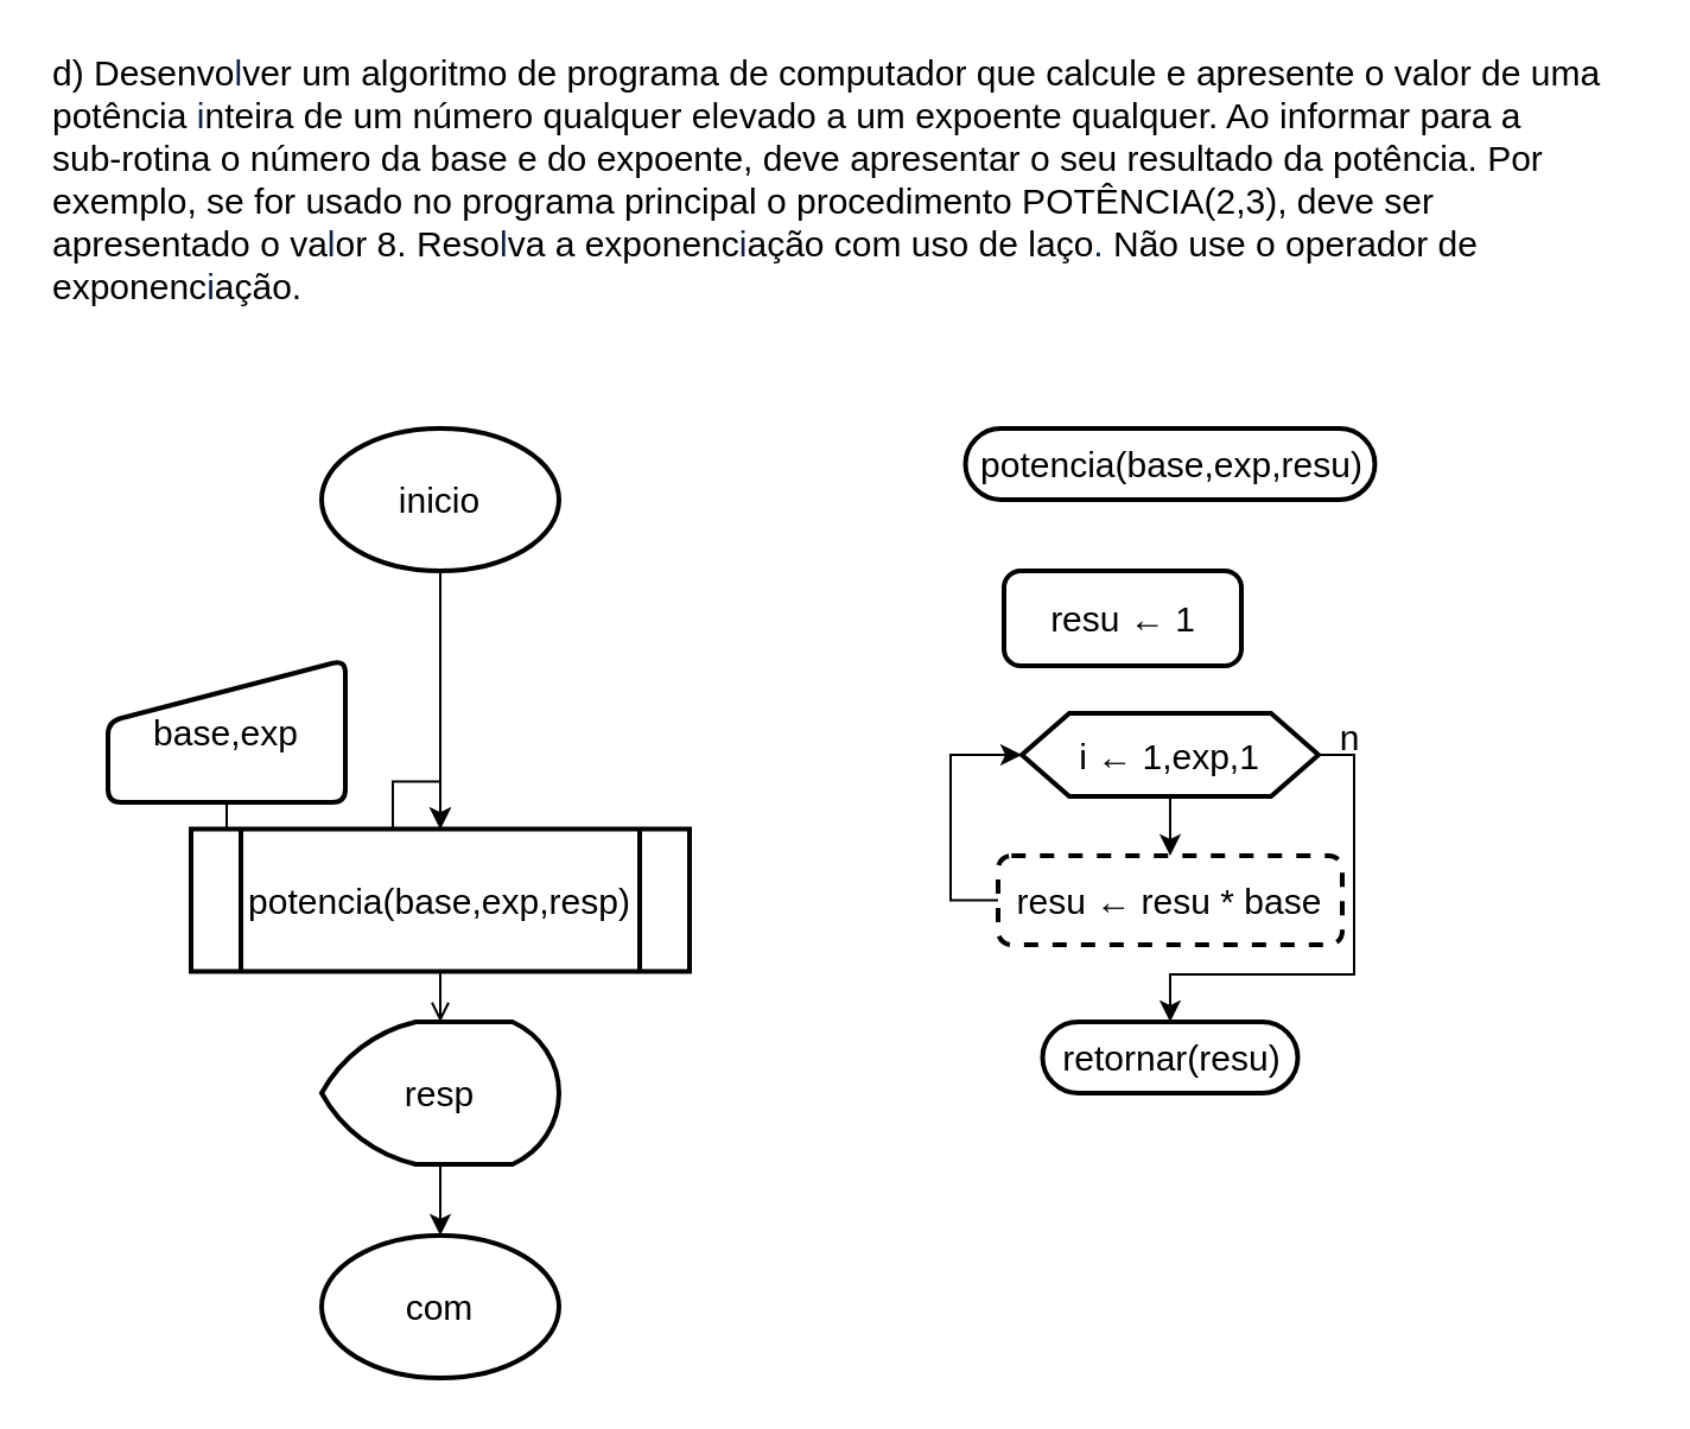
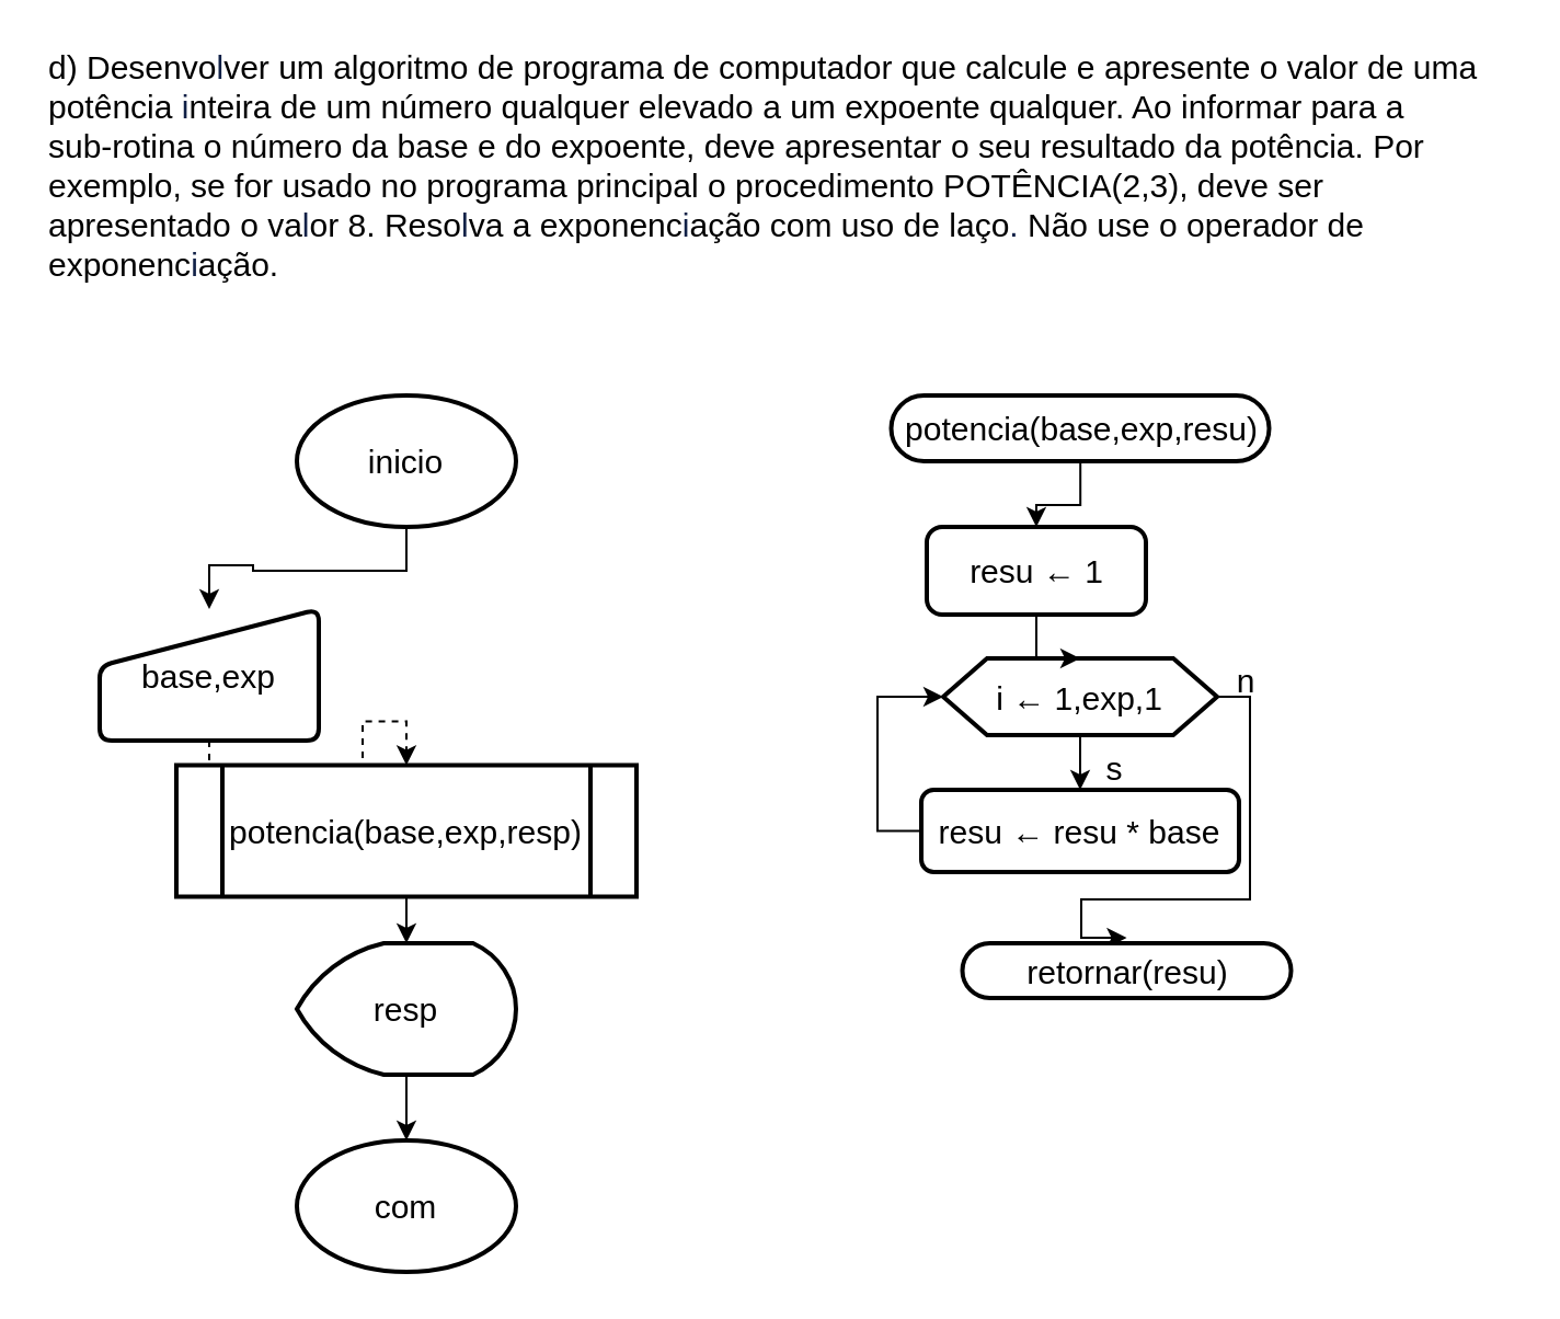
+ <mxCell id="3" value="" style="edgeStyle=orthogonalEdgeStyle;rounded=0;orthogonalLoop=1;jettySize=auto;html=1;fontSize=15;" parent="1" source="4" target="9" edge="1"><mxGeometry relative="1" as="geometry" /></mxCell>
+ <mxCell id="8" value="" style="edgeStyle=orthogonalEdgeStyle;rounded=0;orthogonalLoop=1;jettySize=auto;html=1;fontSize=15;" parent="1" source="9" target="7" edge="1"><mxGeometry relative="1" as="geometry" /></mxCell>
- <mxCell id="17" value="" style="edgeStyle=orthogonalEdgeStyle;rounded=0;orthogonalLoop=1;jettySize=auto;html=1;fontSize=15;" parent="1" source="18" target="22" edge="1"><mxGeometry relative="1" as="geometry" /></mxCell>
+ <mxCell id="17" value="" style="edgeStyle=orthogonalEdgeStyle;rounded=0;orthogonalLoop=1;jettySize=auto;html=1;fontSize=15;" parent="1" source="18" target="20" edge="1"><mxGeometry relative="1" as="geometry" /></mxCell>
- <mxCell id="19" value="" style="edgeStyle=orthogonalEdgeStyle;rounded=0;orthogonalLoop=1;jettySize=auto;html=1;fontSize=15;" parent="1" source="20" target="22" edge="1"><mxGeometry relative="1" as="geometry" /></mxCell>
+ <mxCell id="19" value="" style="edgeStyle=orthogonalEdgeStyle;rounded=0;orthogonalLoop=1;jettySize=auto;html=1;fontSize=15;dashed=1;" parent="1" source="20" target="22" edge="1"><mxGeometry relative="1" as="geometry" /></mxCell>
+ <mxCell id="12" value="s" style="text;html=1;align=center;verticalAlign=middle;resizable=0;points=[];autosize=1;strokeColor=none;fillColor=none;fontSize=15;" parent="1" vertex="1"><mxGeometry x="497.5" y="340" width="20" height="20" as="geometry" /></mxCell>
- <mxCell id="11" value="resu ← resu * base" style="rounded=1;whiteSpace=wrap;html=1;fontSize=15;dashed=1;strokeWidth=2;" parent="1" vertex="1"><mxGeometry x="420" y="360" width="145" height="37.5" as="geometry" /></mxCell>
+ <mxCell id="11" value="resu ← resu * base" style="rounded=1;whiteSpace=wrap;html=1;fontSize=15;dashed=0;strokeWidth=2;" parent="1" vertex="1"><mxGeometry x="420" y="360" width="145" height="37.5" as="geometry" /></mxCell>
- <mxCell id="21" value="" style="edgeStyle=orthogonalEdgeStyle;rounded=0;orthogonalLoop=1;jettySize=auto;html=1;endArrow=open;" edge="1" parent="1" source="22" target="14"><mxGeometry relative="1" as="geometry" /></mxCell>
+ <mxCell id="21" value="" style="edgeStyle=orthogonalEdgeStyle;rounded=0;orthogonalLoop=1;jettySize=auto;html=1;" edge="1" parent="1" source="22" target="14"><mxGeometry relative="1" as="geometry" /></mxCell>
- <mxCell id="16" value="retornar(resu)" style="html=1;dashed=0;whitespace=wrap;shape=mxgraph.dfd.start;fontSize=15;strokeWidth=2;" parent="1" vertex="1"><mxGeometry x="438.75" y="430" width="107.5" height="30" as="geometry" /></mxCell>
+ <mxCell id="16" value="retornar(resu)" style="html=1;dashed=0;whitespace=wrap;shape=mxgraph.dfd.start;fontSize=15;strokeWidth=2;" parent="1" vertex="1"><mxGeometry x="438.75" y="430" width="150" height="25" as="geometry" /></mxCell>
